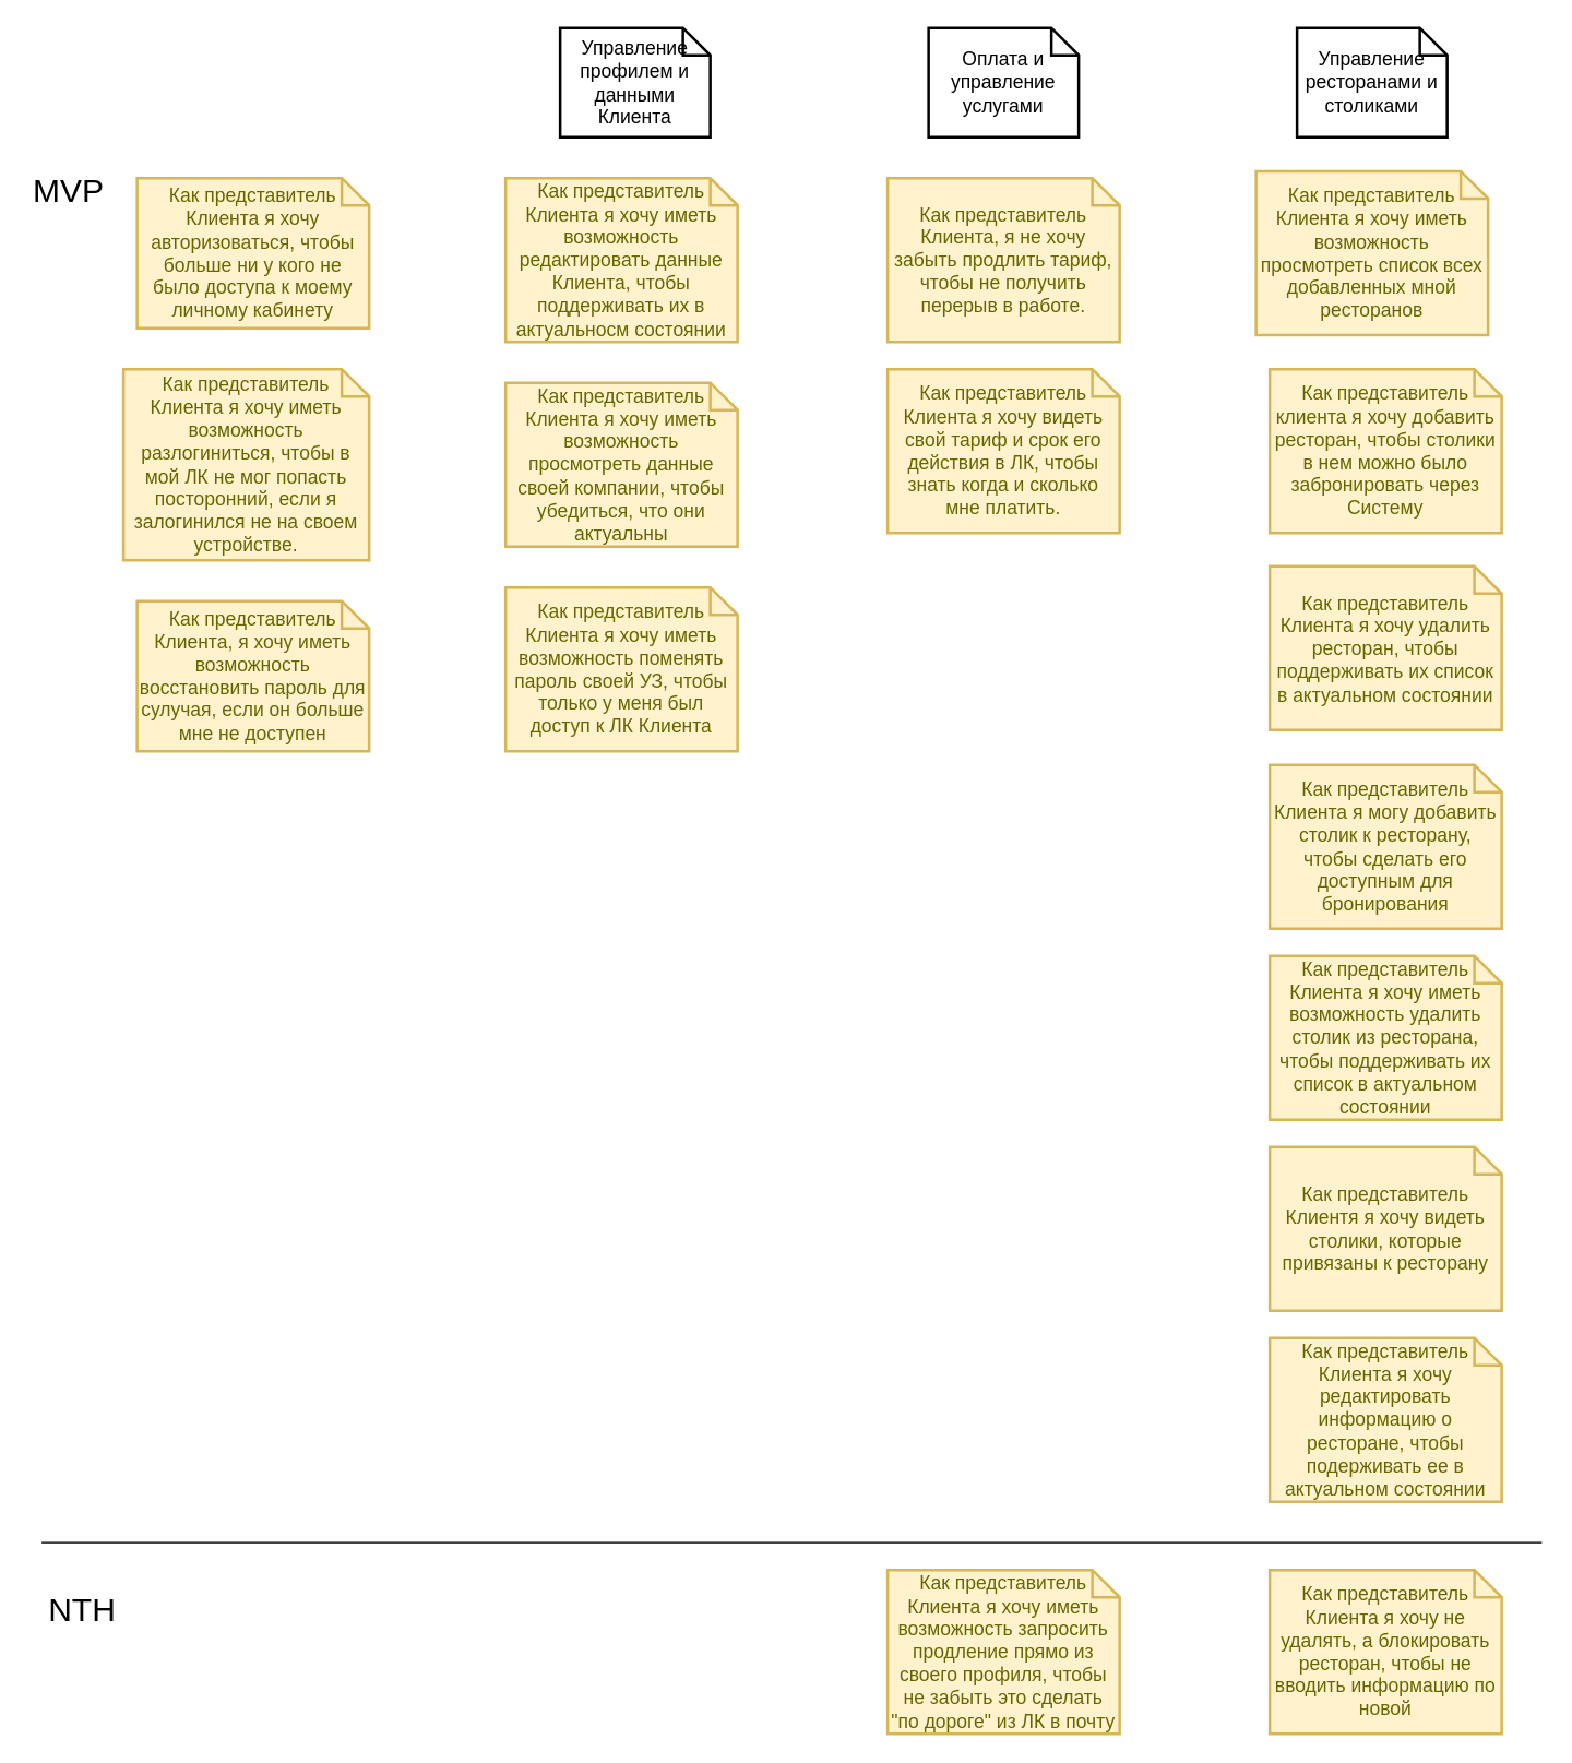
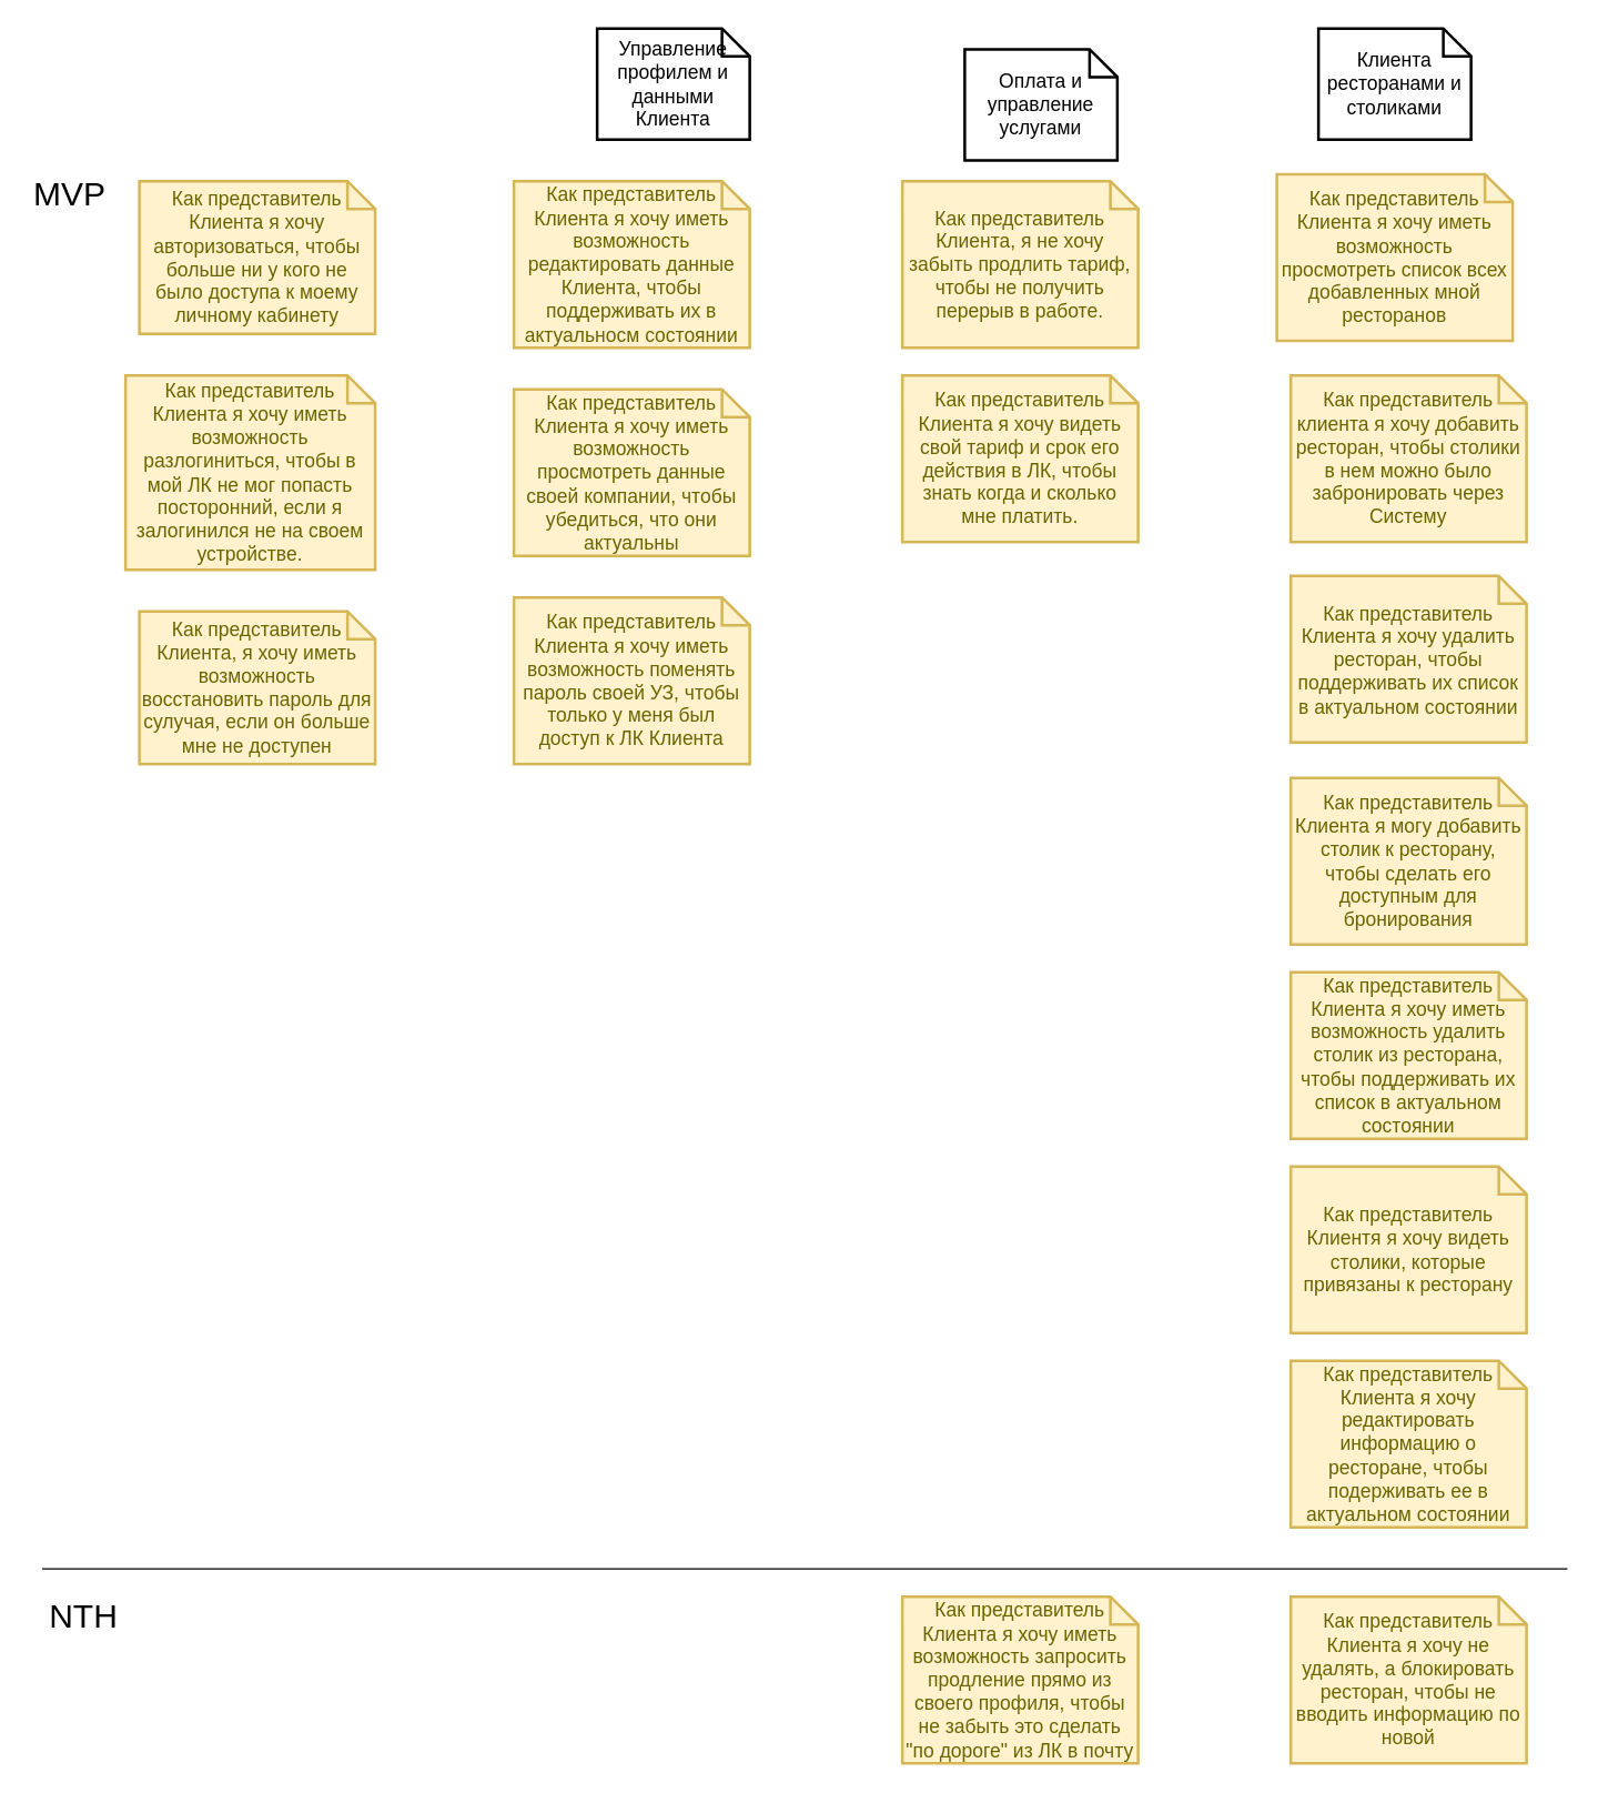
- <mxCell id="2" value="Управление профилем и данными Клиента" style="shape=note;strokeWidth=2;fontSize=14;size=20;whiteSpace=wrap;html=1;" parent="1" vertex="1"><mxGeometry x="410" y="20" width="110.0" height="80" as="geometry" /></mxCell>
+ <mxCell id="2" value="Управление профилем и данными Клиента" style="shape=note;strokeWidth=2;fontSize=14;size=20;whiteSpace=wrap;html=1;" parent="1" vertex="1"><mxGeometry x="430" y="20" width="110.0" height="80" as="geometry" /></mxCell>
- <mxCell id="11" value="Оплата и управление услугами" style="shape=note;strokeWidth=2;fontSize=14;size=20;whiteSpace=wrap;html=1;" parent="1" vertex="1"><mxGeometry x="680" y="20" width="110.0" height="80" as="geometry" /></mxCell>
+ <mxCell id="11" value="Оплата и управление услугами" style="shape=note;strokeWidth=2;fontSize=14;size=20;whiteSpace=wrap;html=1;" parent="1" vertex="1"><mxGeometry x="695" y="35" width="110.0" height="80" as="geometry" /></mxCell>
- <mxCell id="3" value="Управление ресторанами и столиками" style="shape=note;strokeWidth=2;fontSize=14;size=20;whiteSpace=wrap;html=1;" parent="1" vertex="1"><mxGeometry x="950" y="20" width="110.0" height="80" as="geometry" /></mxCell>
+ <mxCell id="3" value="Клиента ресторанами и столиками" style="shape=note;strokeWidth=2;fontSize=14;size=20;whiteSpace=wrap;html=1;" parent="1" vertex="1"><mxGeometry x="950" y="20" width="110.0" height="80" as="geometry" /></mxCell>
- <mxCell id="24" value="&lt;font style=&quot;font-size: 24px&quot;&gt;NTH&lt;font style=&quot;font-size: 24px&quot;&gt;&lt;br&gt;&lt;/font&gt;&lt;/font&gt;" style="text;html=1;strokeColor=none;fillColor=none;align=center;verticalAlign=middle;whiteSpace=wrap;rounded=0;" parent="1" vertex="1"><mxGeometry x="30" y="1165" width="60" height="30" as="geometry" /></mxCell>
+ <mxCell id="24" value="&lt;font style=&quot;font-size: 24px&quot;&gt;NTH&lt;font style=&quot;font-size: 24px&quot;&gt;&lt;br&gt;&lt;/font&gt;&lt;/font&gt;" style="text;html=1;strokeColor=none;fillColor=none;align=center;verticalAlign=middle;whiteSpace=wrap;rounded=0;" parent="1" vertex="1"><mxGeometry x="30" y="1150" width="60" height="30" as="geometry" /></mxCell>
